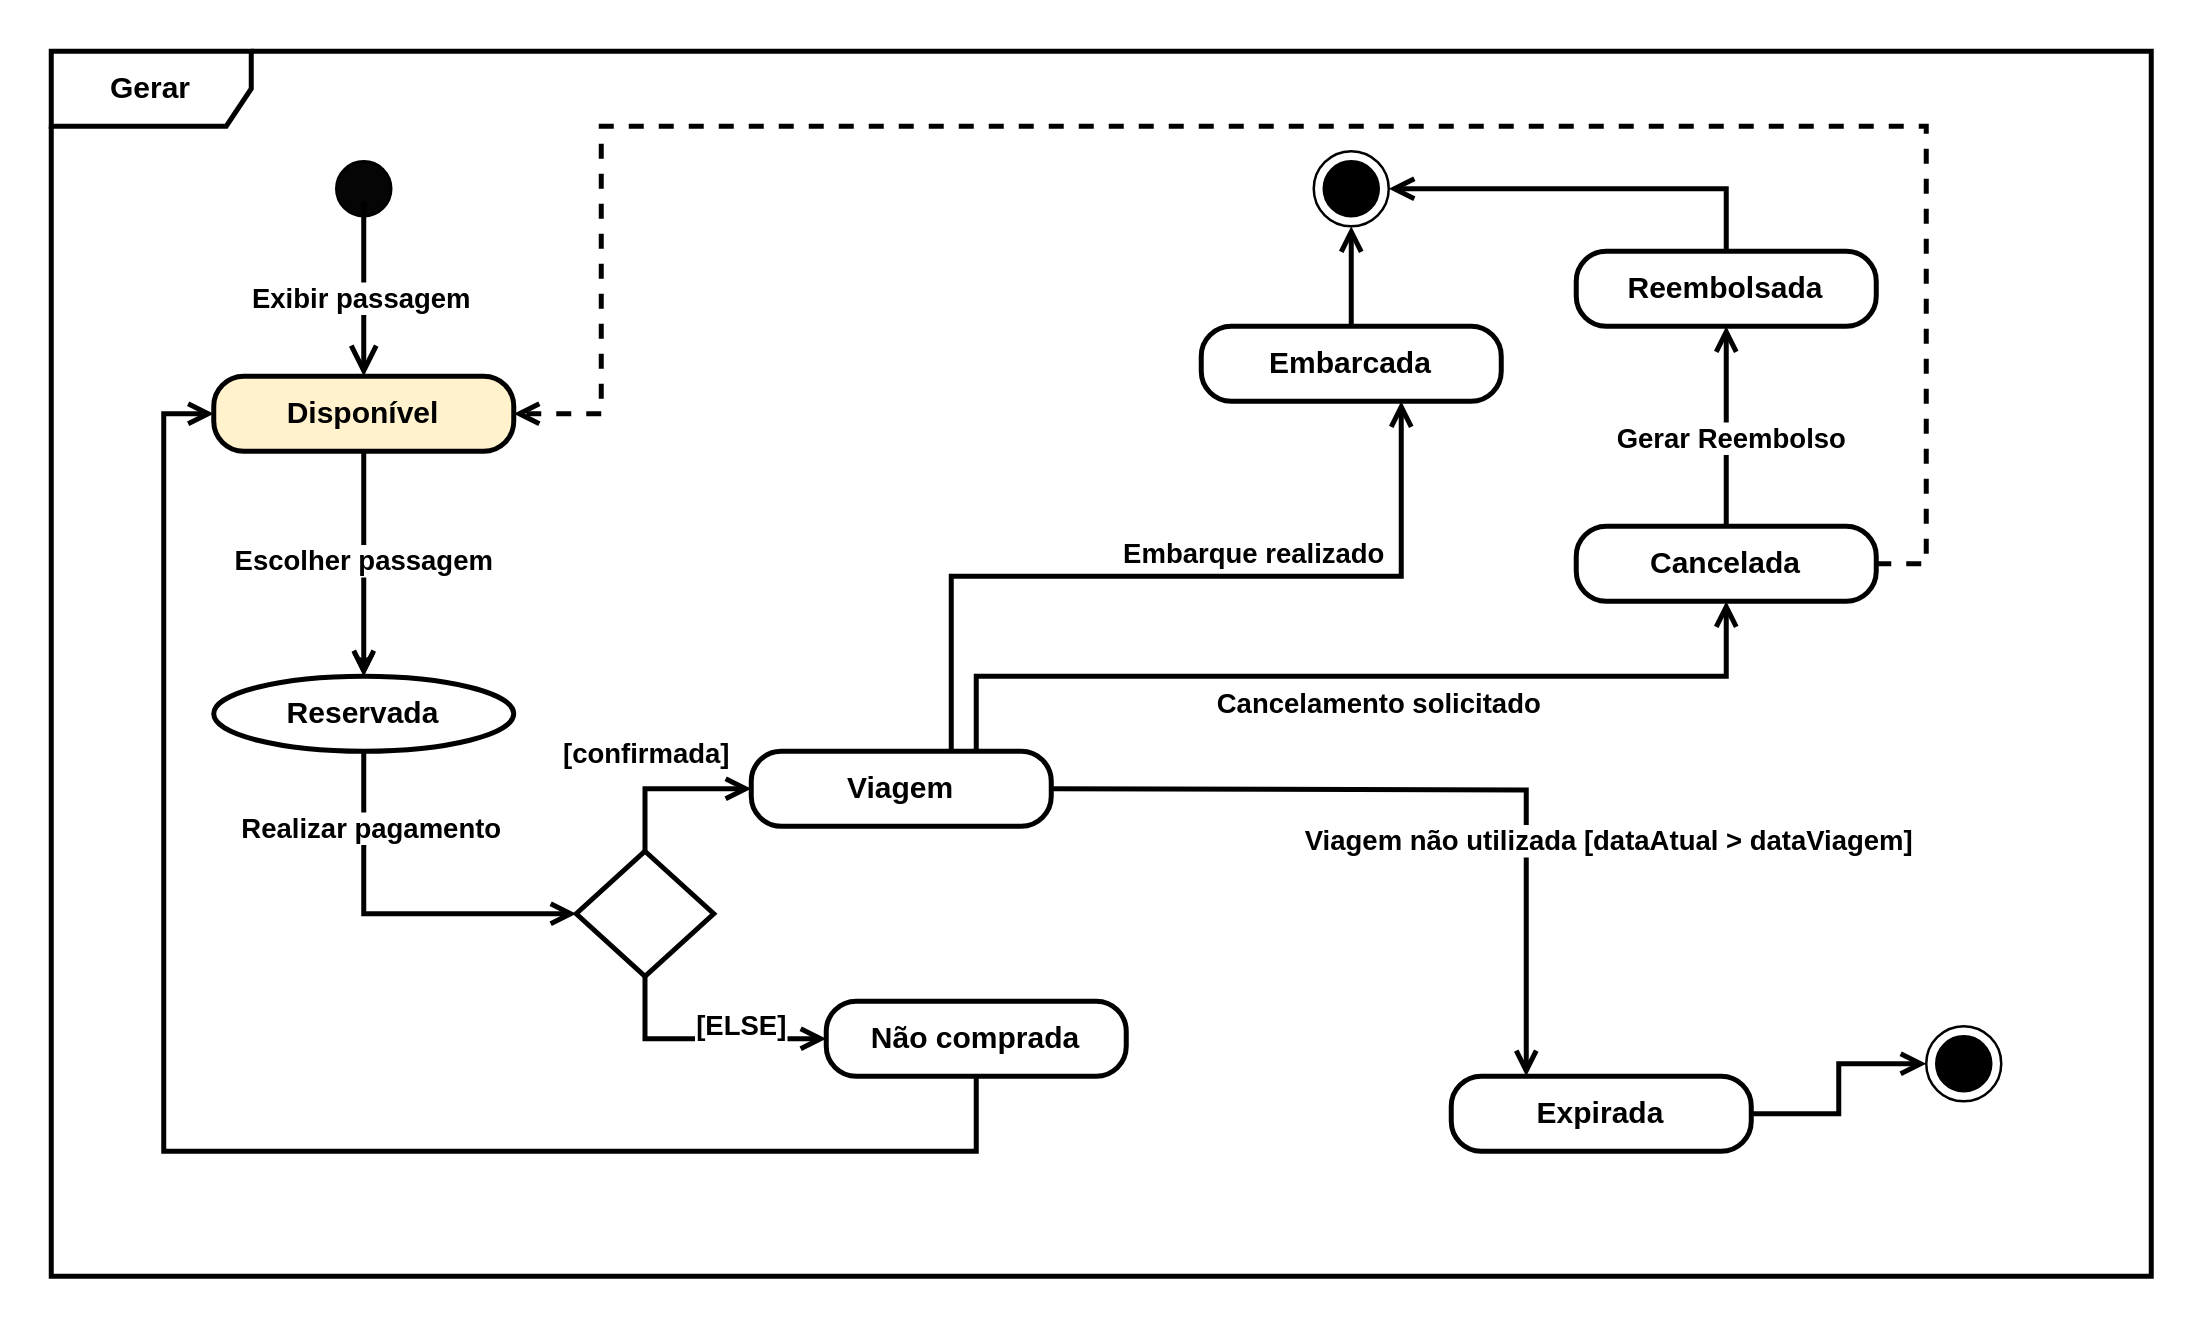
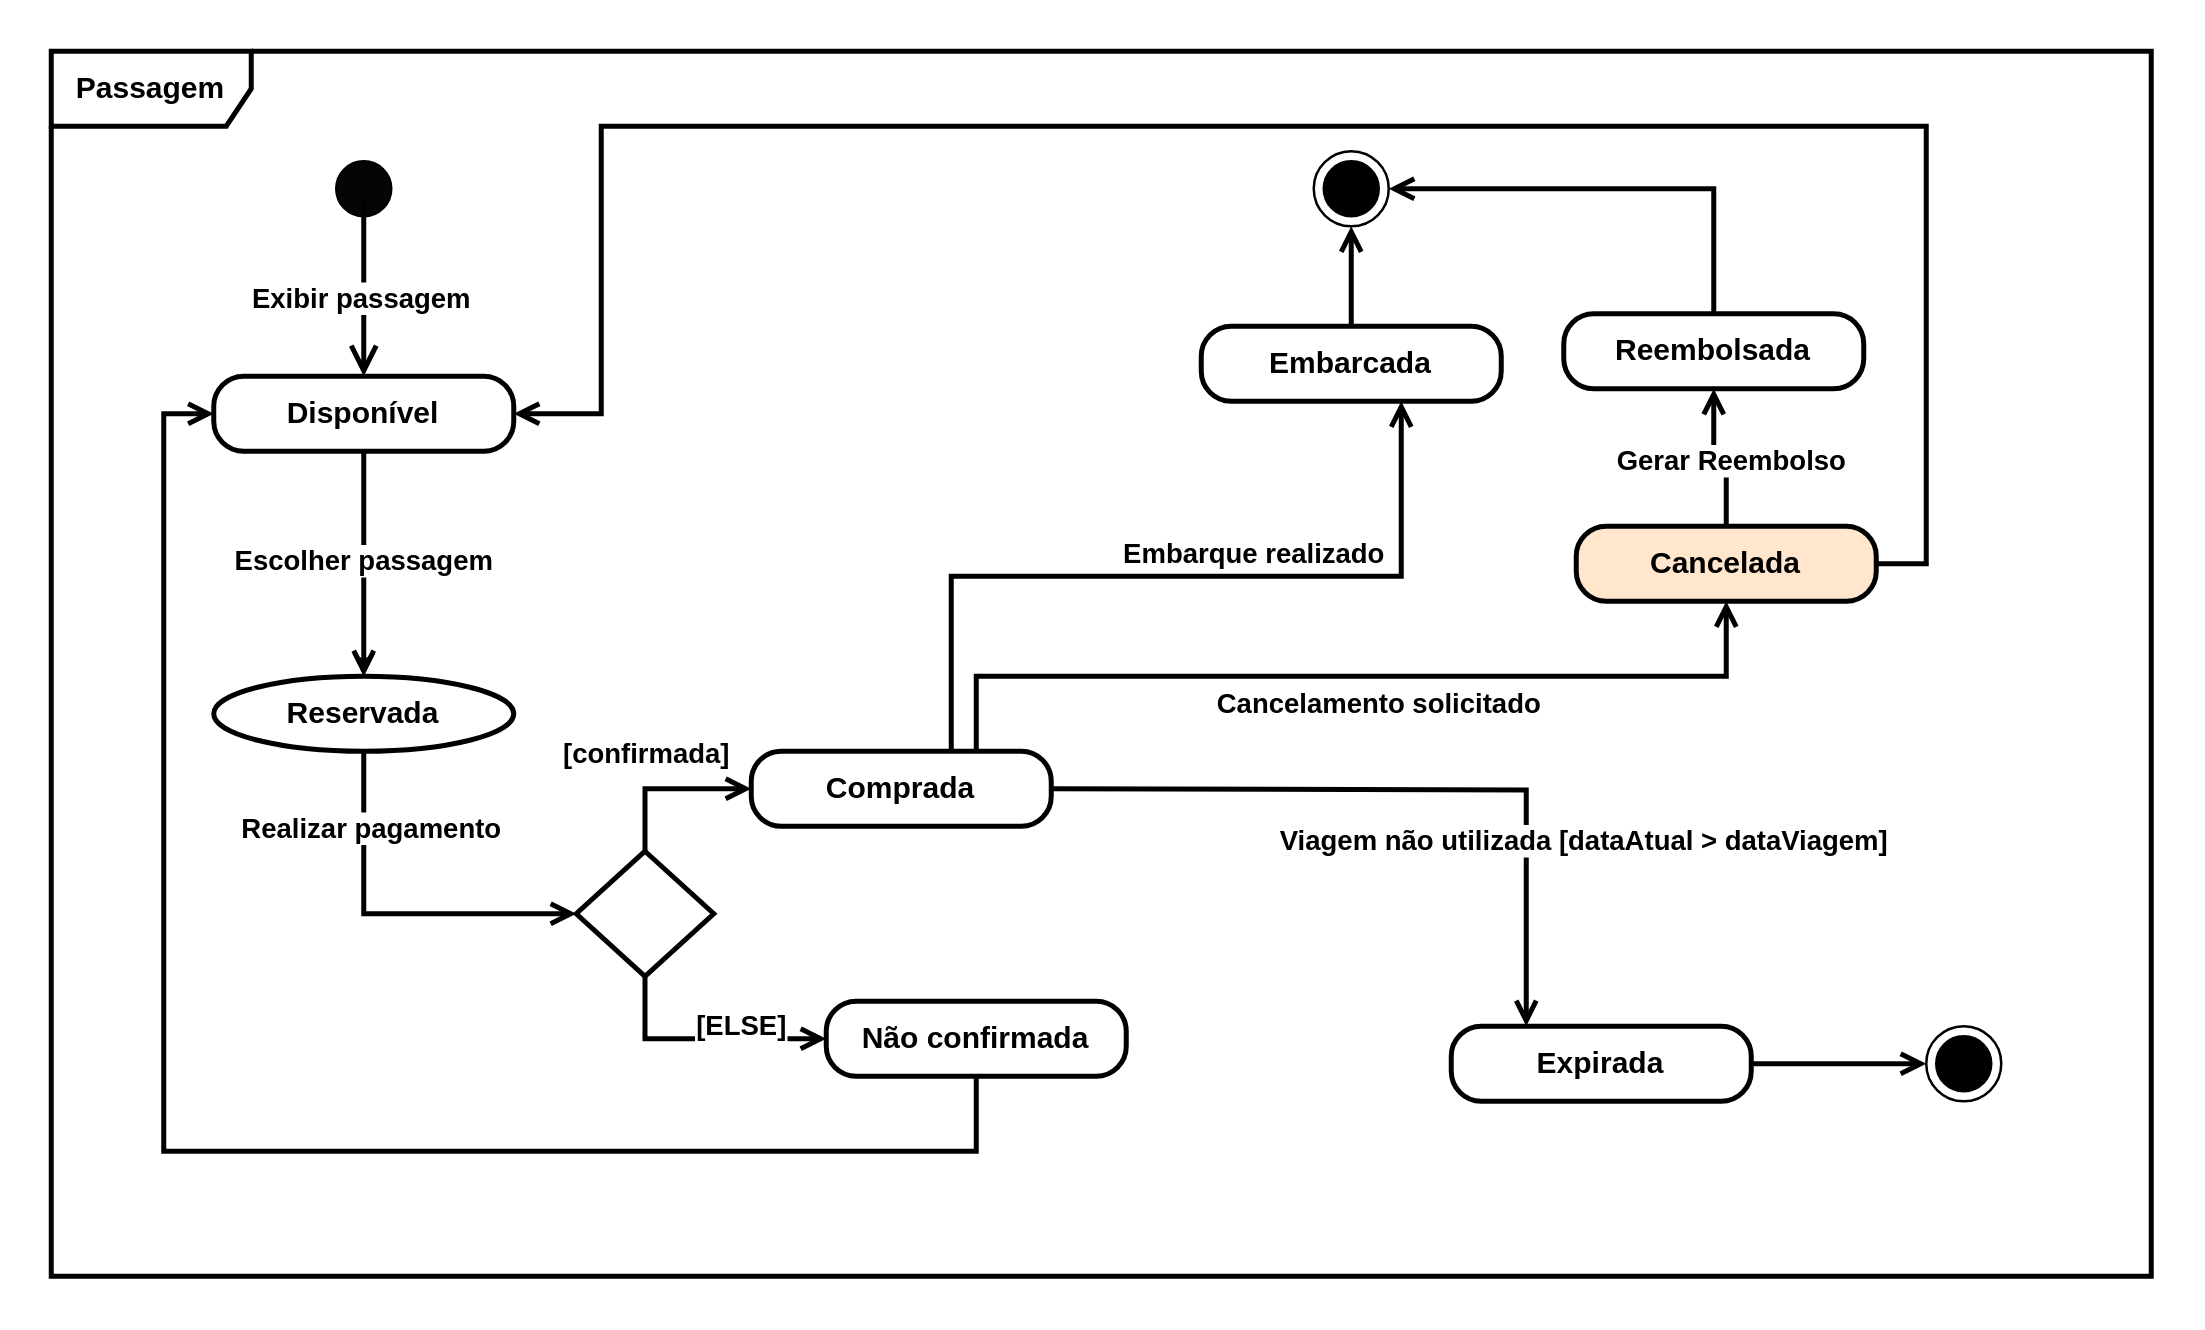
- <mxCell id="5" value="Gerar" style="shape=umlFrame;whiteSpace=wrap;html=1;pointerEvents=0;width=80;height=30;fontStyle=1;strokeWidth=2;" vertex="1" parent="1"><mxGeometry x="20" y="20" width="840" height="490" as="geometry" /></mxCell>
+ <mxCell id="5" value="Passagem" style="shape=umlFrame;whiteSpace=wrap;html=1;pointerEvents=0;width=80;height=30;fontStyle=1;strokeWidth=2;" vertex="1" parent="1"><mxGeometry x="20" y="20" width="840" height="490" as="geometry" /></mxCell>
- <mxCell id="36" value="&lt;b&gt;Reembolsada&lt;/b&gt;" style="rounded=1;whiteSpace=wrap;html=1;arcSize=40;strokeWidth=2;" vertex="1" parent="1"><mxGeometry x="630" y="100" width="120" height="30" as="geometry" /></mxCell>
+ <mxCell id="36" value="&lt;b&gt;Reembolsada&lt;/b&gt;" style="rounded=1;whiteSpace=wrap;html=1;arcSize=40;strokeWidth=2;" vertex="1" parent="1"><mxGeometry x="625" y="125" width="120" height="30" as="geometry" /></mxCell>
- <mxCell id="9" value="&lt;b&gt;Disponível&lt;/b&gt;" style="rounded=1;whiteSpace=wrap;html=1;arcSize=40;strokeWidth=2;fillColor=#fff2cc;" vertex="1" parent="1"><mxGeometry x="85" y="150" width="120" height="30" as="geometry" /></mxCell>
+ <mxCell id="9" value="&lt;b&gt;Disponível&lt;/b&gt;" style="rounded=1;whiteSpace=wrap;html=1;arcSize=40;strokeWidth=2;" vertex="1" parent="1"><mxGeometry x="85" y="150" width="120" height="30" as="geometry" /></mxCell>
- <mxCell id="33" style="edgeStyle=orthogonalEdgeStyle;rounded=0;orthogonalLoop=1;jettySize=auto;html=1;exitX=1;exitY=0.5;exitDx=0;exitDy=0;entryX=1;entryY=0.5;entryDx=0;entryDy=0;fontStyle=1;endArrow=open;endFill=0;strokeWidth=2;dashed=1;" edge="1" parent="1" source="34" target="9"><mxGeometry relative="1" as="geometry"><Array as="points"><mxPoint x="770" y="225" /><mxPoint x="770" y="50" /><mxPoint x="240" y="50" /><mxPoint x="240" y="165" /></Array></mxGeometry></mxCell>
+ <mxCell id="33" style="edgeStyle=orthogonalEdgeStyle;rounded=0;orthogonalLoop=1;jettySize=auto;html=1;exitX=1;exitY=0.5;exitDx=0;exitDy=0;entryX=1;entryY=0.5;entryDx=0;entryDy=0;fontStyle=1;endArrow=open;endFill=0;strokeWidth=2;" edge="1" parent="1" source="34" target="9"><mxGeometry relative="1" as="geometry"><Array as="points"><mxPoint x="770" y="225" /><mxPoint x="770" y="50" /><mxPoint x="240" y="50" /><mxPoint x="240" y="165" /></Array></mxGeometry></mxCell>
- <mxCell id="34" value="&lt;b&gt;Cancelada&lt;/b&gt;" style="rounded=1;whiteSpace=wrap;html=1;arcSize=40;strokeWidth=2;" vertex="1" parent="1"><mxGeometry x="630" y="210" width="120" height="30" as="geometry" /></mxCell>
+ <mxCell id="34" value="&lt;b&gt;Cancelada&lt;/b&gt;" style="rounded=1;whiteSpace=wrap;html=1;arcSize=40;strokeWidth=2;fillColor=#ffe6cc;" vertex="1" parent="1"><mxGeometry x="630" y="210" width="120" height="30" as="geometry" /></mxCell>
- <mxCell id="24" value="&lt;b&gt;Viagem&lt;/b&gt;" style="rounded=1;whiteSpace=wrap;html=1;arcSize=40;strokeWidth=2;" vertex="1" parent="1"><mxGeometry x="300" y="300" width="120" height="30" as="geometry" /></mxCell>
+ <mxCell id="24" value="&lt;b&gt;Comprada&lt;/b&gt;" style="rounded=1;whiteSpace=wrap;html=1;arcSize=40;strokeWidth=2;" vertex="1" parent="1"><mxGeometry x="300" y="300" width="120" height="30" as="geometry" /></mxCell>
- <mxCell id="26" value="&lt;b&gt;Não comprada&lt;/b&gt;" style="rounded=1;whiteSpace=wrap;html=1;arcSize=40;strokeWidth=2;" vertex="1" parent="1"><mxGeometry x="330" y="400" width="120" height="30" as="geometry" /></mxCell>
+ <mxCell id="26" value="&lt;b&gt;Não confirmada&lt;/b&gt;" style="rounded=1;whiteSpace=wrap;html=1;arcSize=40;strokeWidth=2;" vertex="1" parent="1"><mxGeometry x="330" y="400" width="120" height="30" as="geometry" /></mxCell>
- <mxCell id="30" value="&lt;b&gt;Expirada&lt;/b&gt;" style="rounded=1;whiteSpace=wrap;html=1;arcSize=40;strokeWidth=2;" vertex="1" parent="1"><mxGeometry x="580" y="430" width="120" height="30" as="geometry" /></mxCell>
+ <mxCell id="30" value="&lt;b&gt;Expirada&lt;/b&gt;" style="rounded=1;whiteSpace=wrap;html=1;arcSize=40;strokeWidth=2;" vertex="1" parent="1"><mxGeometry x="580" y="410" width="120" height="30" as="geometry" /></mxCell>
